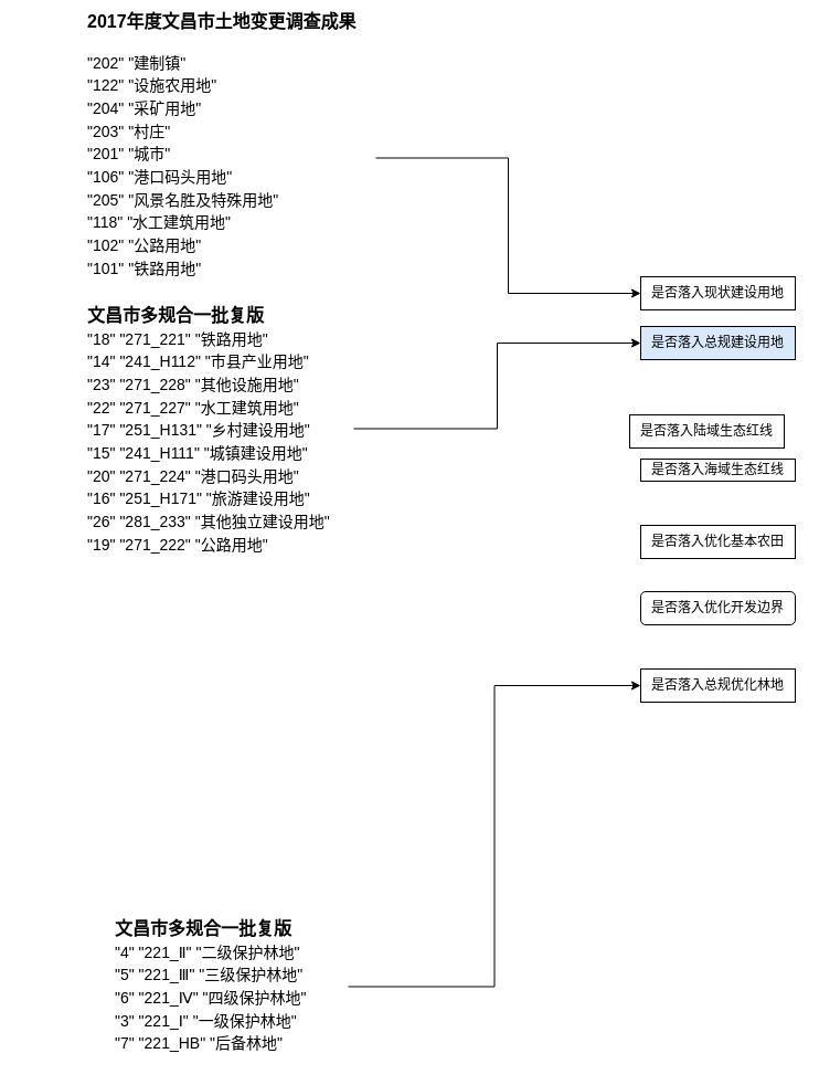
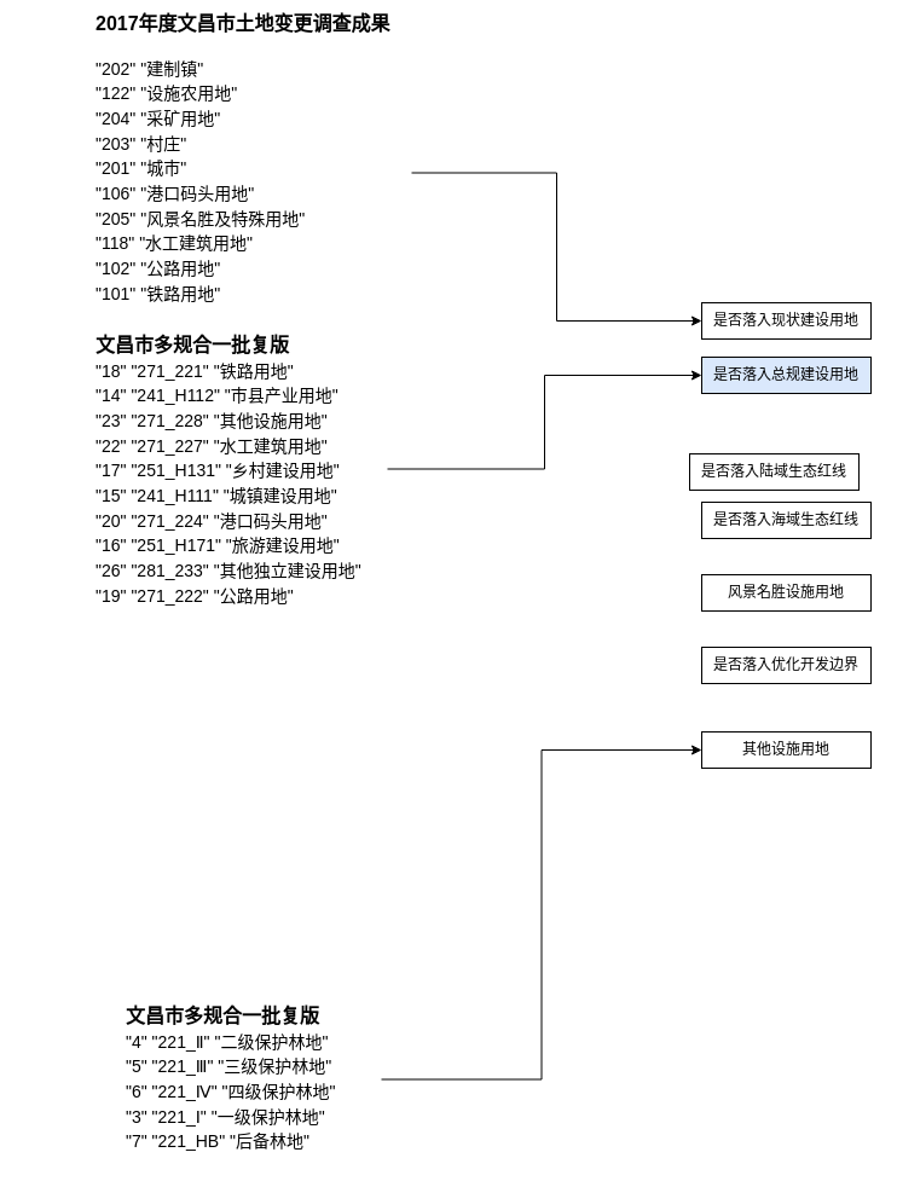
- <mxCell id="5" value="是否落入海域生态红线" style="rounded=0;whiteSpace=wrap;html=1;" vertex="1" parent="1"><mxGeometry x="580" y="415" width="140" height="20" as="geometry" /></mxCell>
+ <mxCell id="5" value="是否落入海域生态红线" style="rounded=0;whiteSpace=wrap;html=1;" vertex="1" parent="1"><mxGeometry x="580" y="415" width="140" height="30" as="geometry" /></mxCell>
- <mxCell id="6" value="是否落入优化基本农田" style="rounded=0;whiteSpace=wrap;html=1;" vertex="1" parent="1"><mxGeometry x="580" y="475" width="140" height="30" as="geometry" /></mxCell>
+ <mxCell id="6" value="风景名胜设施用地" style="rounded=0;whiteSpace=wrap;html=1;" vertex="1" parent="1"><mxGeometry x="580" y="475" width="140" height="30" as="geometry" /></mxCell>
- <mxCell id="7" value="是否落入优化开发边界" style="whiteSpace=wrap;html=1;rounded=1;" vertex="1" parent="1"><mxGeometry x="580" y="535" width="140" height="30" as="geometry" /></mxCell>
+ <mxCell id="7" value="是否落入优化开发边界" style="rounded=0;whiteSpace=wrap;html=1;" vertex="1" parent="1"><mxGeometry x="580" y="535" width="140" height="30" as="geometry" /></mxCell>
- <mxCell id="8" value="是否落入总规优化林地" style="rounded=0;whiteSpace=wrap;html=1;" vertex="1" parent="1"><mxGeometry x="580" y="605" width="140" height="30" as="geometry" /></mxCell>
+ <mxCell id="8" value="其他设施用地" style="rounded=0;whiteSpace=wrap;html=1;" vertex="1" parent="1"><mxGeometry x="580" y="605" width="140" height="30" as="geometry" /></mxCell>
